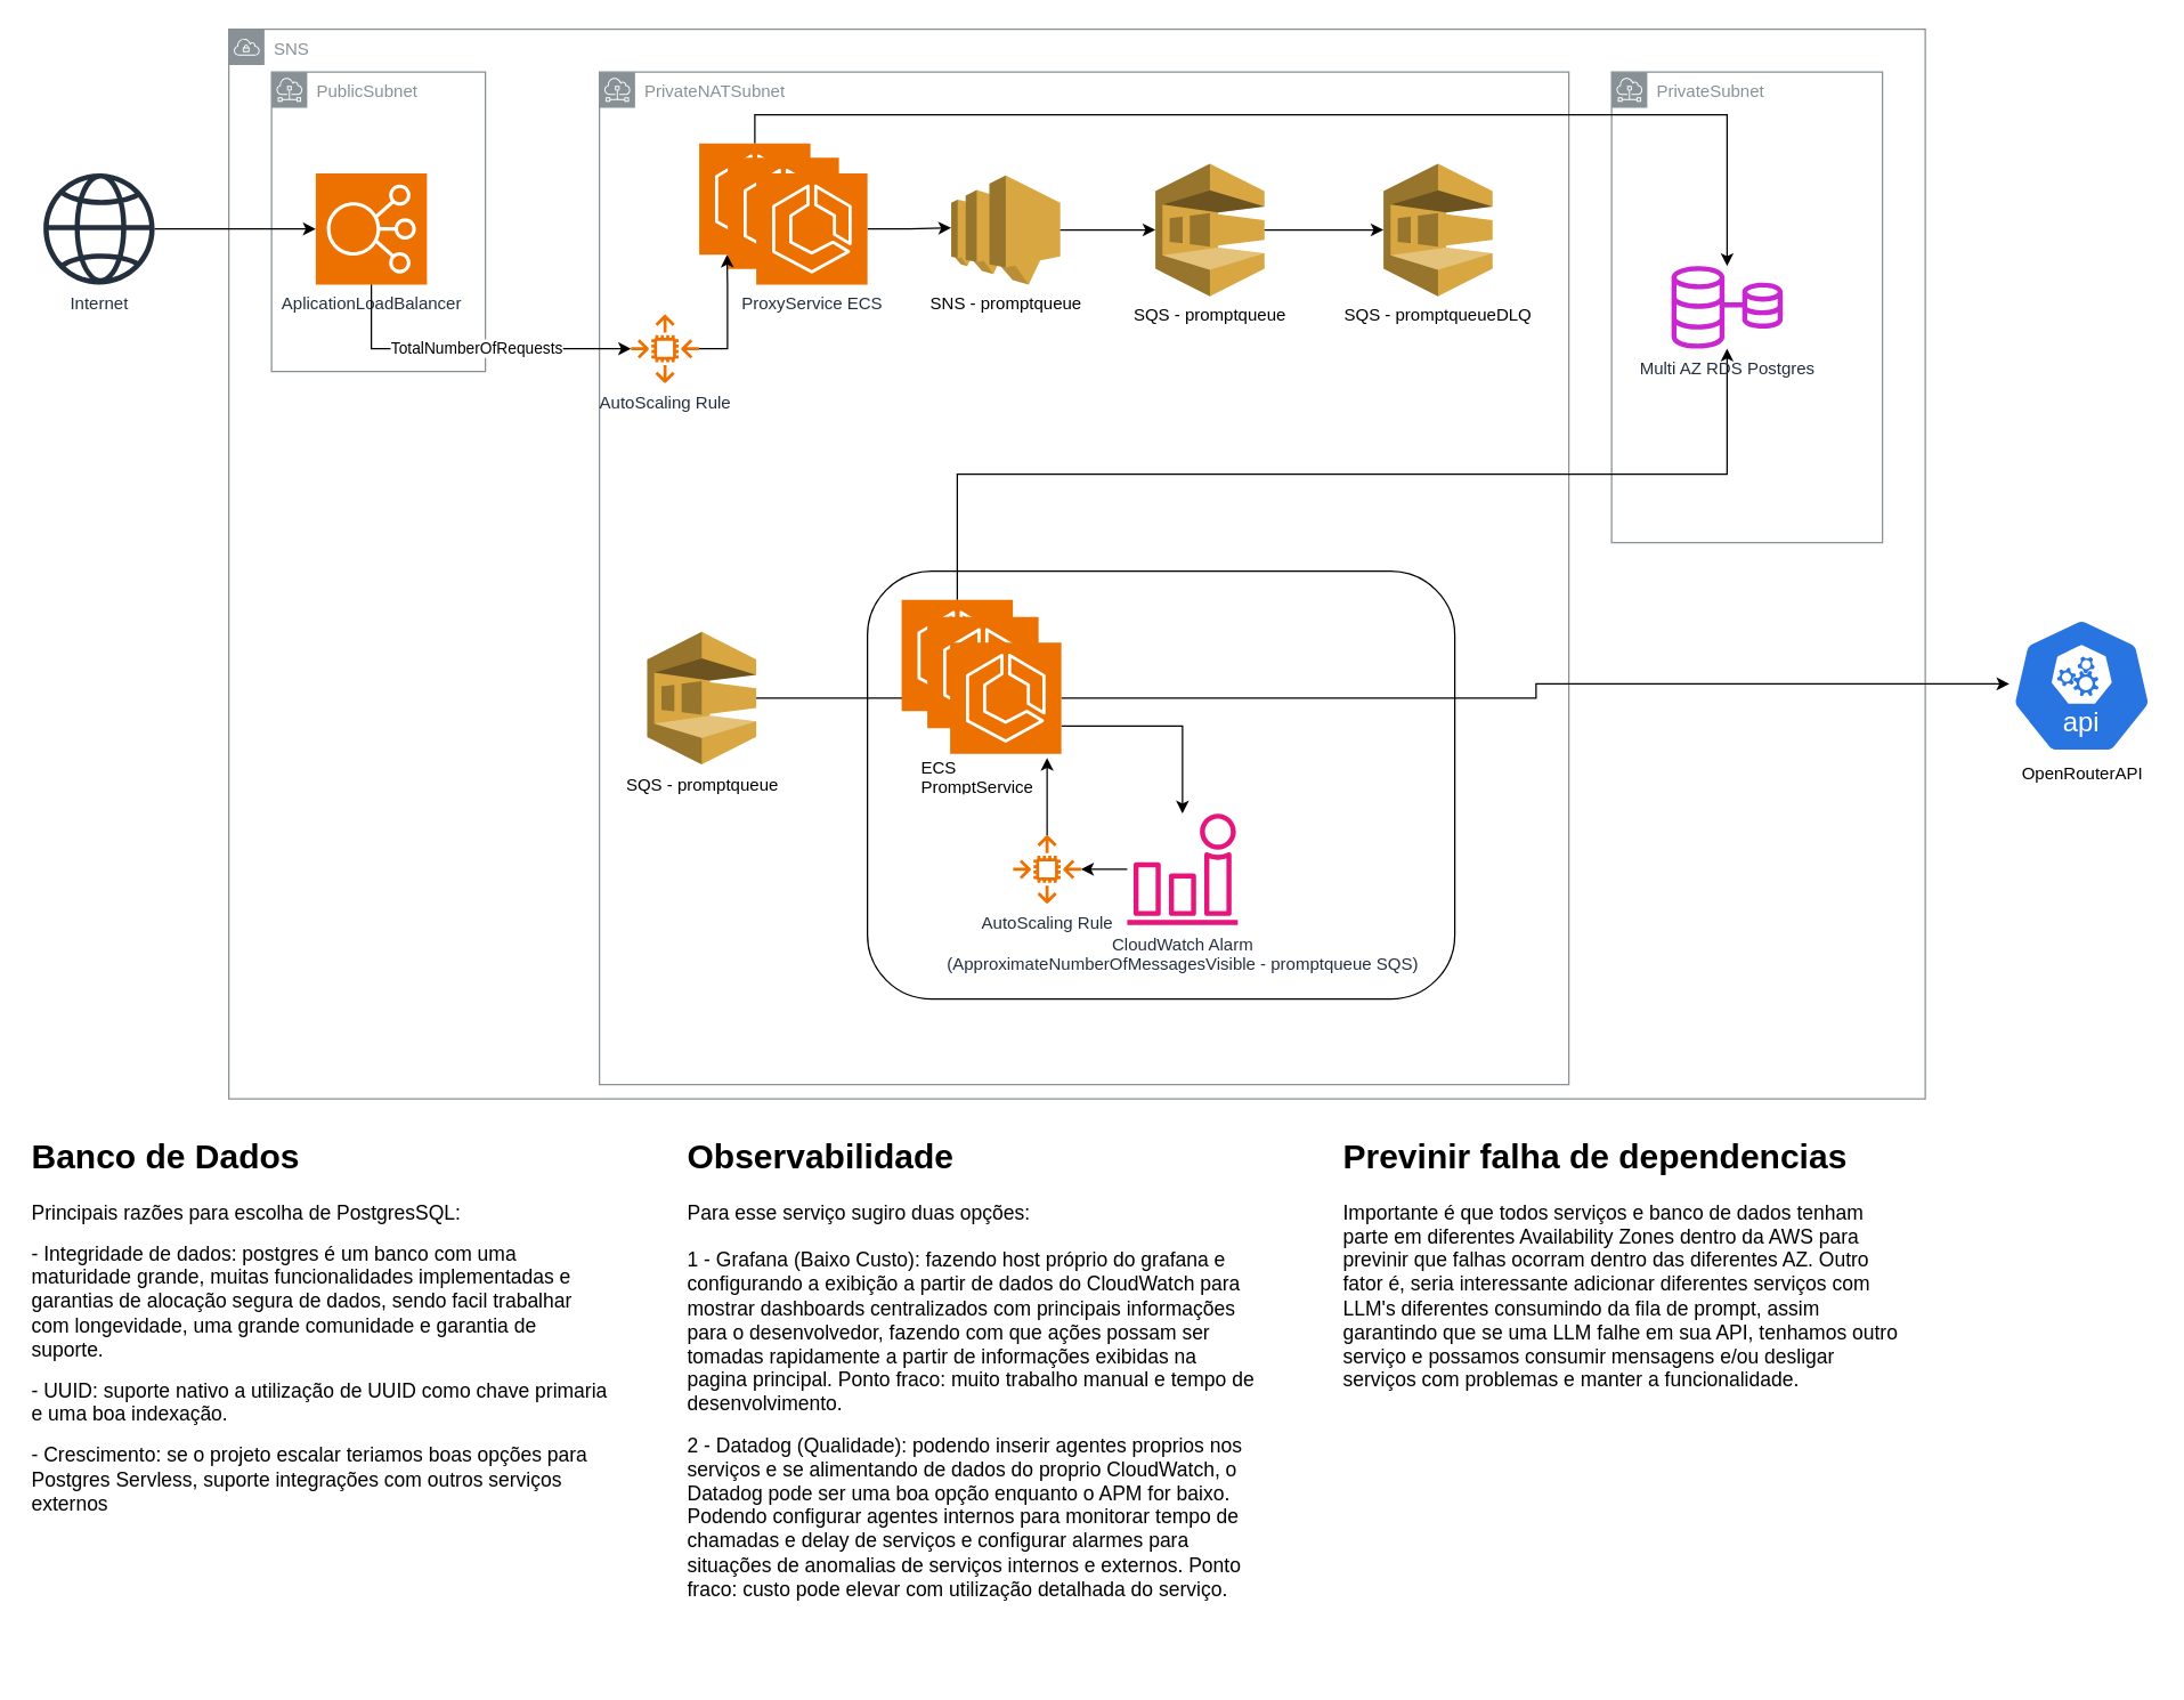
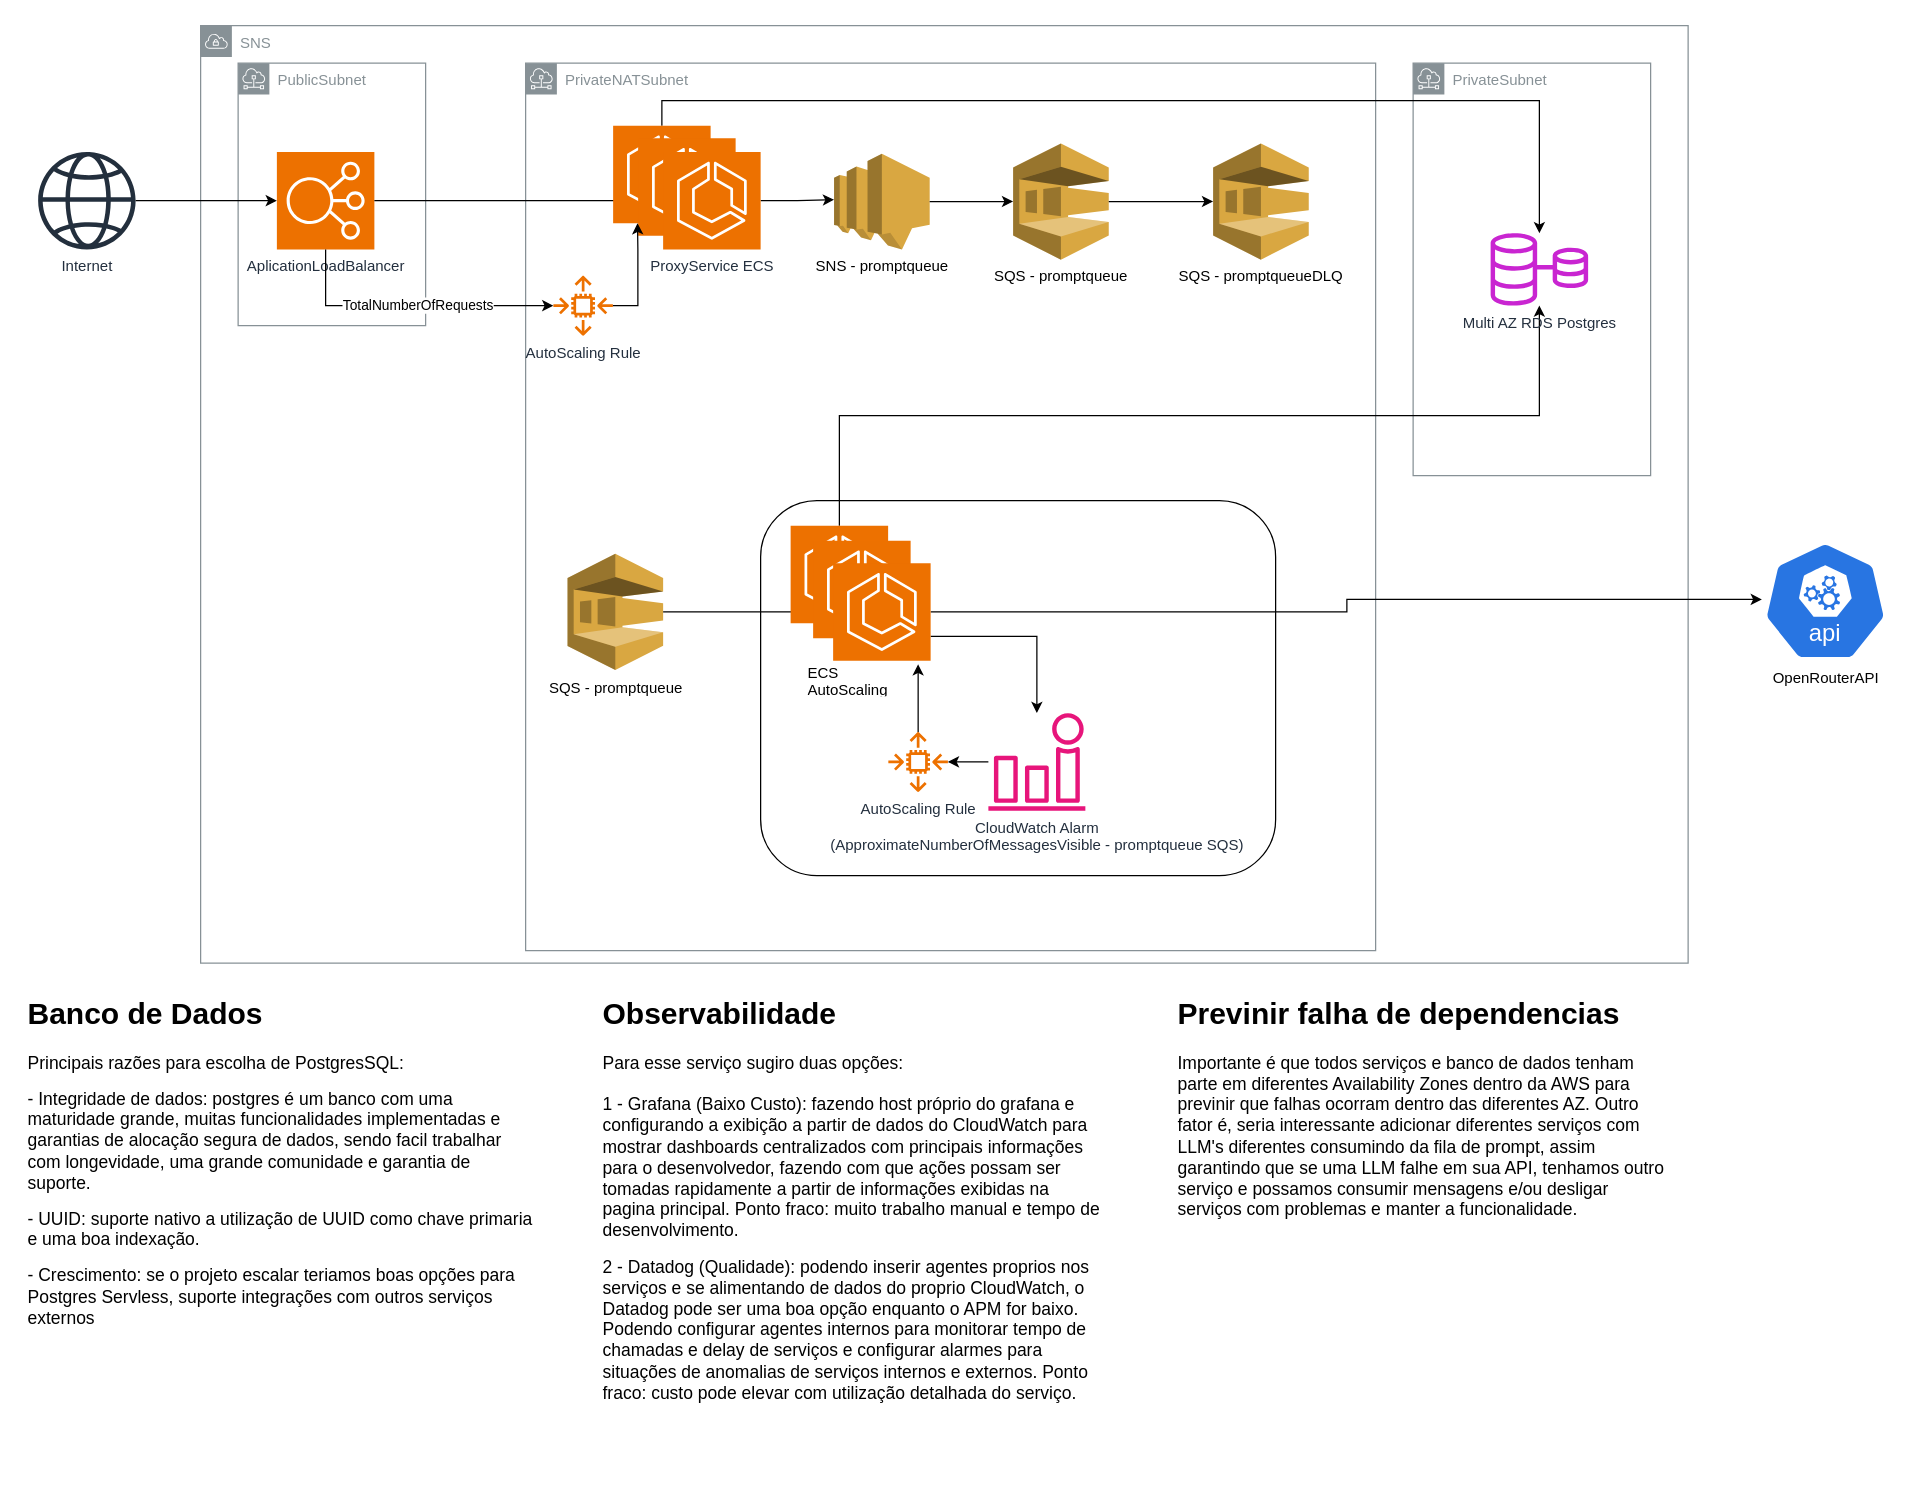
+ <mxCell id="9" style="edgeStyle=orthogonalEdgeStyle;rounded=0;orthogonalLoop=1;jettySize=auto;html=1;exitX=1;exitY=0.5;exitDx=0;exitDy=0;exitPerimeter=0;entryX=0;entryY=0.5;entryDx=0;entryDy=0;entryPerimeter=0;" parent="1" source="8" target="39" edge="1"><mxGeometry relative="1" as="geometry" /></mxCell>
- <mxCell id="23" value="Multi AZ RDS Postgres" style="sketch=0;outlineConnect=0;fontColor=#232F3E;gradientColor=none;fillColor=#C925D1;strokeColor=none;dashed=0;verticalLabelPosition=bottom;verticalAlign=top;align=center;html=1;fontSize=12;fontStyle=0;aspect=fixed;pointerEvents=1;shape=mxgraph.aws4.rds_multi_az;" parent="1" vertex="1"><mxGeometry x="1172" y="186" width="78" height="58" as="geometry" /></mxCell>
+ <mxCell id="23" value="Multi AZ RDS Postgres" style="sketch=0;outlineConnect=0;fontColor=#232F3E;gradientColor=none;fillColor=#C925D1;strokeColor=none;dashed=0;verticalLabelPosition=bottom;verticalAlign=top;align=center;html=1;fontSize=12;fontStyle=0;aspect=fixed;pointerEvents=1;shape=mxgraph.aws4.rds_multi_az;" parent="1" vertex="1"><mxGeometry x="1192" y="186" width="78" height="58" as="geometry" /></mxCell>
- <mxCell id="30" value="ECS PromptService" style="text;strokeColor=none;fillColor=none;align=left;verticalAlign=middle;spacingLeft=4;spacingRight=4;overflow=hidden;points=[[0,0.5],[1,0.5]];portConstraint=eastwest;rotatable=0;whiteSpace=wrap;html=1;" parent="1" vertex="1"><mxGeometry x="640" y="528" width="88" height="30" as="geometry" /></mxCell>
+ <mxCell id="30" value="ECS AutoScaling" style="text;strokeColor=none;fillColor=none;align=left;verticalAlign=middle;spacingLeft=4;spacingRight=4;overflow=hidden;points=[[0,0.5],[1,0.5]];portConstraint=eastwest;rotatable=0;whiteSpace=wrap;html=1;" parent="1" vertex="1"><mxGeometry x="640" y="528" width="88" height="30" as="geometry" /></mxCell>
